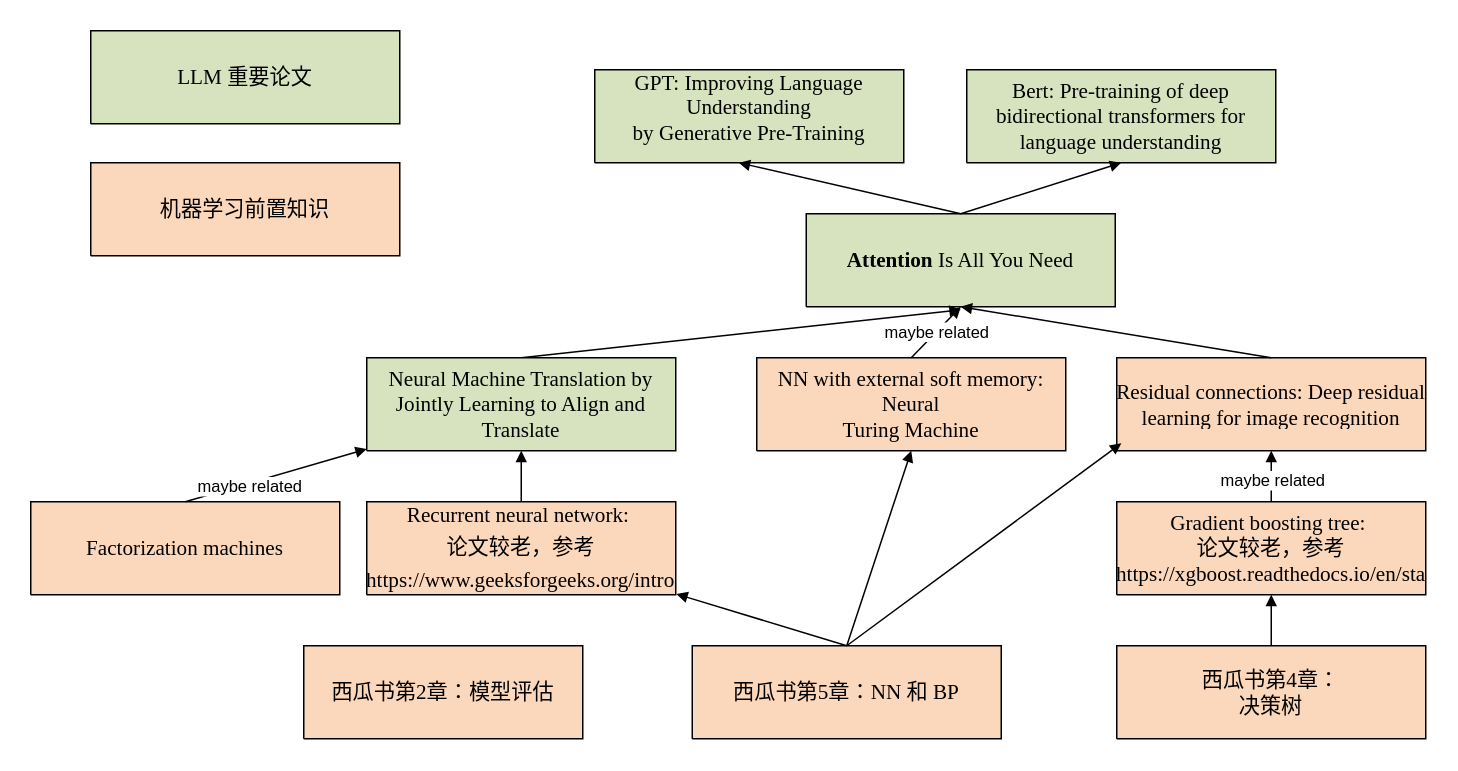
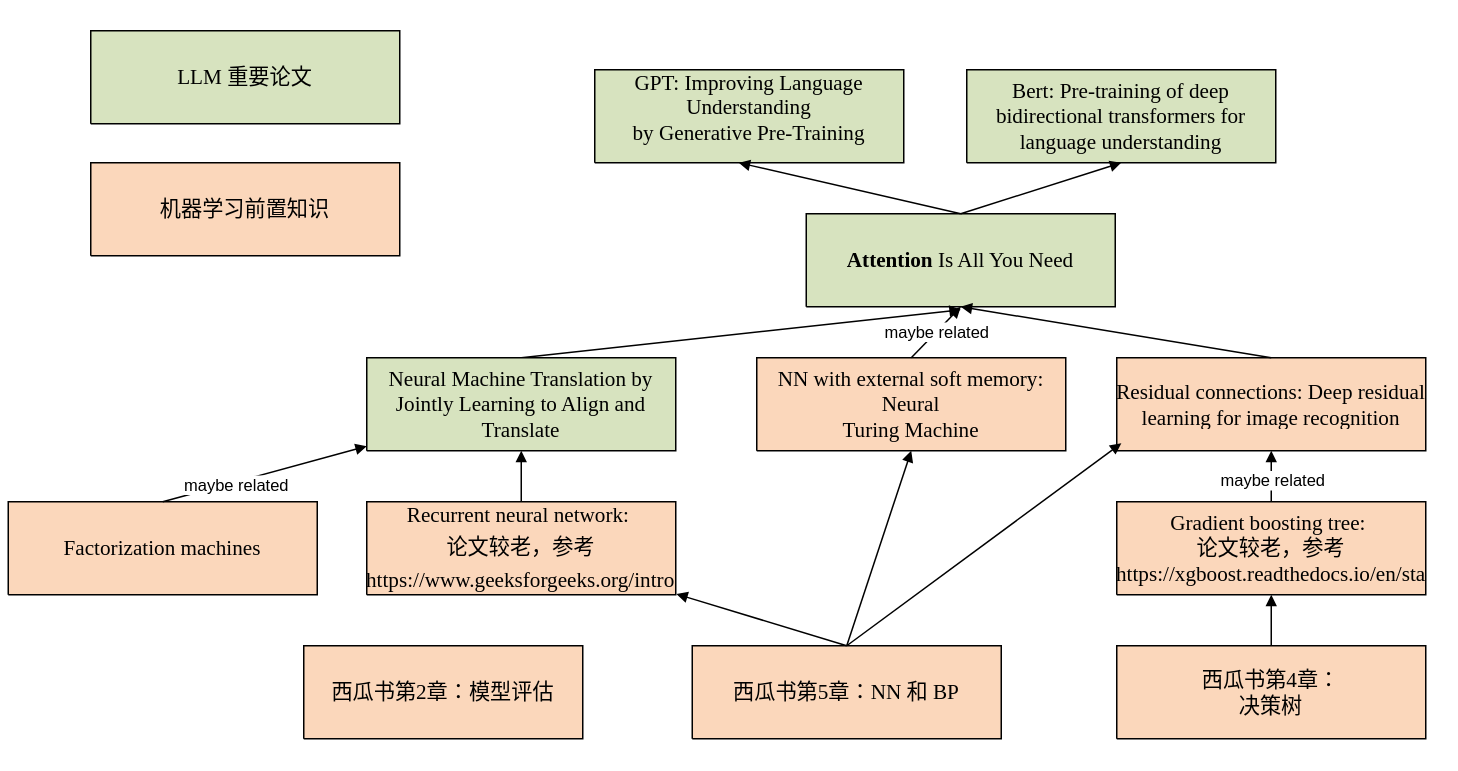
- <mxCell id="3" value="&lt;div style=&quot;&quot;&gt;&lt;font style=&quot;direction: ltr; line-height: 120%; opacity: 1;&quot;&gt;&lt;span style=&quot;font-size: 14.11px;&quot;&gt;Factorization machines&lt;/span&gt;&lt;br&gt;&lt;/font&gt;&lt;/div&gt;" style="verticalAlign=middle;align=center;overflow=width;vsdxID=1003;fillColor=#fbd7bb;gradientColor=none;shape=stencil(nZBLDoAgDERP0z3SIyjew0SURgSD+Lu9kMZoXLhwN9O+tukAlrNpJg1SzDH4QW/URgNYgZTkjA4UkwJUgGXng+6DX1zLfmoymdXo17xh5zmRJ6Q42BWCfc2oJfdAr+Yv+AP9Cb7OJ3H/2JG1HNGz/84klThPVCc=);strokeColor=#000000;points=[[1,0.5,0],[0.5,0,0],[0.5,0.5,0],[0.5,0.5,0]];labelBackgroundColor=none;rounded=0;html=1;whiteSpace=wrap;fontFamily=Times New Roman;fontSize=12;fontColor=default;" parent="1" vertex="1"><mxGeometry x="20" y="334" width="206" height="62" as="geometry" /></mxCell>
+ <mxCell id="3" value="&lt;div style=&quot;&quot;&gt;&lt;font style=&quot;direction: ltr; line-height: 120%; opacity: 1;&quot;&gt;&lt;span style=&quot;font-size: 14.11px;&quot;&gt;Factorization machines&lt;/span&gt;&lt;br&gt;&lt;/font&gt;&lt;/div&gt;" style="verticalAlign=middle;align=center;overflow=width;vsdxID=1003;fillColor=#fbd7bb;gradientColor=none;shape=stencil(nZBLDoAgDERP0z3SIyjew0SURgSD+Lu9kMZoXLhwN9O+tukAlrNpJg1SzDH4QW/URgNYgZTkjA4UkwJUgGXng+6DX1zLfmoymdXo17xh5zmRJ6Q42BWCfc2oJfdAr+Yv+AP9Cb7OJ3H/2JG1HNGz/84klThPVCc=);strokeColor=#000000;points=[[1,0.5,0],[0.5,0,0],[0.5,0.5,0],[0.5,0.5,0]];labelBackgroundColor=none;rounded=0;html=1;whiteSpace=wrap;fontFamily=Times New Roman;fontSize=12;fontColor=default;" parent="1" vertex="1"><mxGeometry x="5" y="334" width="206" height="62" as="geometry" /></mxCell>
